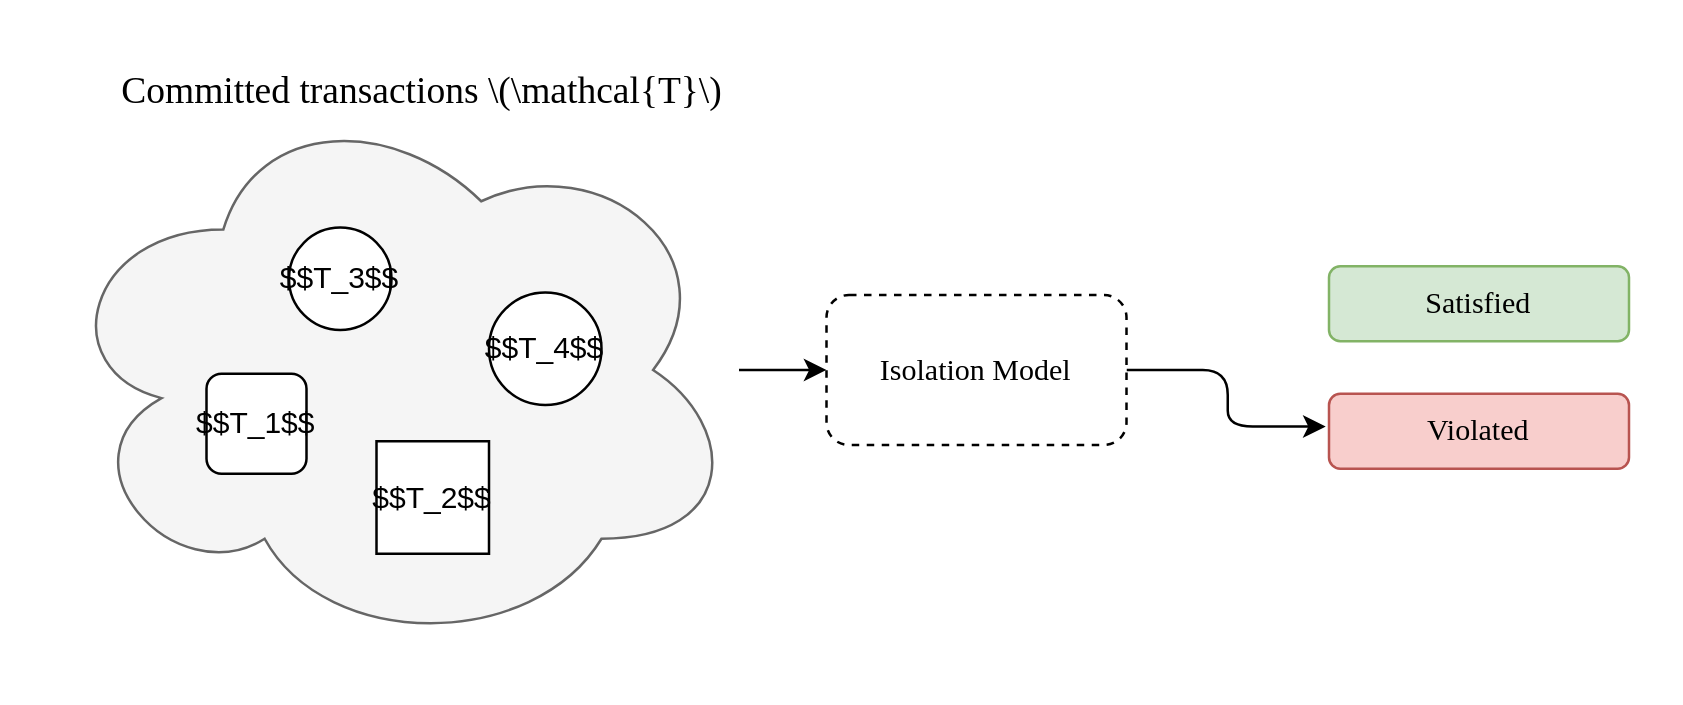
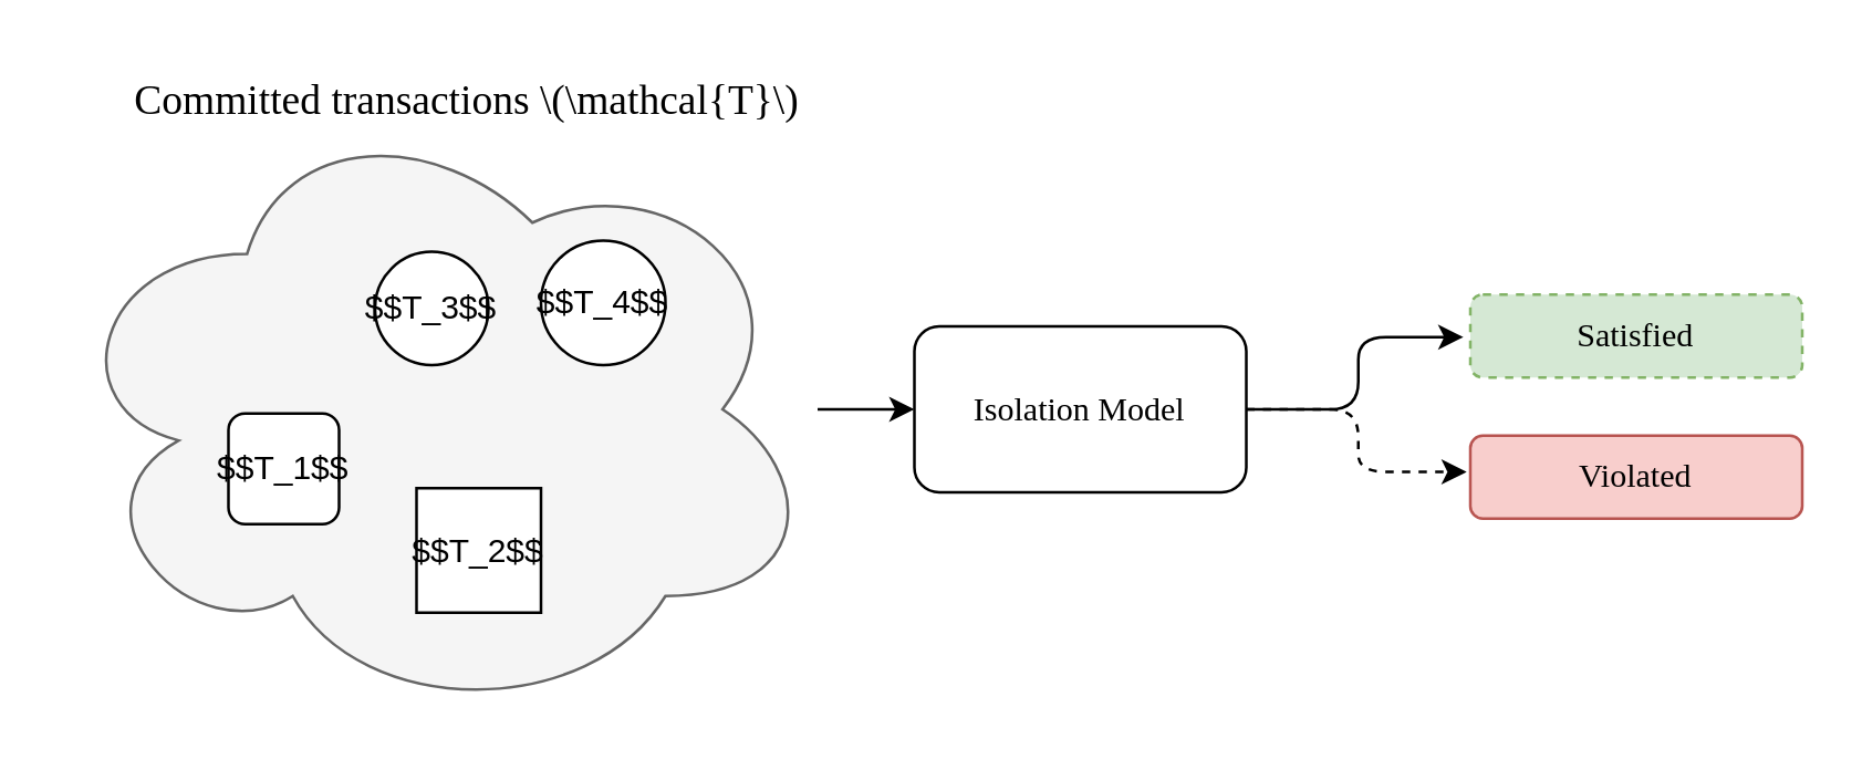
- <mxCell id="5" value="$$T_3$$" style="ellipse;whiteSpace=wrap;html=1;aspect=fixed;" vertex="1" parent="1"><mxGeometry x="115" y="90.5" width="41" height="41" as="geometry" /></mxCell>
+ <mxCell id="5" value="$$T_3$$" style="ellipse;whiteSpace=wrap;html=1;aspect=fixed;" vertex="1" parent="1"><mxGeometry x="135" y="90.5" width="41" height="41" as="geometry" /></mxCell>
- <mxCell id="10" value="Satisfied" style="rounded=1;whiteSpace=wrap;html=1;fillColor=#d5e8d4;strokeColor=#82b366;fontFamily=Lucida Console;" vertex="1" parent="1"><mxGeometry x="531" y="106" width="120" height="30" as="geometry" /></mxCell>
+ <mxCell id="10" value="Satisfied" style="rounded=1;whiteSpace=wrap;html=1;fillColor=#d5e8d4;strokeColor=#82b366;fontFamily=Lucida Console;dashed=1;" vertex="1" parent="1"><mxGeometry x="531" y="106" width="120" height="30" as="geometry" /></mxCell>
+ <mxCell id="7" style="edgeStyle=orthogonalEdgeStyle;rounded=1;orthogonalLoop=1;jettySize=auto;html=1;curved=0;entryX=-0.021;entryY=0.512;entryDx=0;entryDy=0;entryPerimeter=0;" edge="1" parent="1" source="9" target="10"><mxGeometry relative="1" as="geometry"><mxPoint x="600" y="120" as="targetPoint" /></mxGeometry></mxCell>
- <mxCell id="12" value="$$T_4$$" style="ellipse;whiteSpace=wrap;html=1;aspect=fixed;" vertex="1" parent="1"><mxGeometry x="195" y="116.5" width="45" height="45" as="geometry" /></mxCell>
+ <mxCell id="12" value="$$T_4$$" style="ellipse;whiteSpace=wrap;html=1;aspect=fixed;" vertex="1" parent="1"><mxGeometry x="195" y="86.5" width="45" height="45" as="geometry" /></mxCell>
- <mxCell id="9" value="Isolation Model" style="rounded=1;whiteSpace=wrap;html=1;fontFamily=Lucida Console;dashed=1;" vertex="1" parent="1"><mxGeometry x="330" y="117.5" width="120" height="60" as="geometry" /></mxCell>
+ <mxCell id="9" value="Isolation Model" style="rounded=1;whiteSpace=wrap;html=1;fontFamily=Lucida Console;" vertex="1" parent="1"><mxGeometry x="330" y="117.5" width="120" height="60" as="geometry" /></mxCell>
- <mxCell id="8" style="edgeStyle=orthogonalEdgeStyle;rounded=1;orthogonalLoop=1;jettySize=auto;html=1;curved=0;entryX=-0.011;entryY=0.438;entryDx=0;entryDy=0;entryPerimeter=0;" edge="1" parent="1" source="9" target="11"><mxGeometry relative="1" as="geometry"><mxPoint x="600" y="170" as="targetPoint" /></mxGeometry></mxCell>
+ <mxCell id="8" style="edgeStyle=orthogonalEdgeStyle;rounded=1;orthogonalLoop=1;jettySize=auto;html=1;curved=0;entryX=-0.011;entryY=0.438;entryDx=0;entryDy=0;entryPerimeter=0;dashed=1;" edge="1" parent="1" source="9" target="11"><mxGeometry relative="1" as="geometry"><mxPoint x="600" y="170" as="targetPoint" /></mxGeometry></mxCell>
